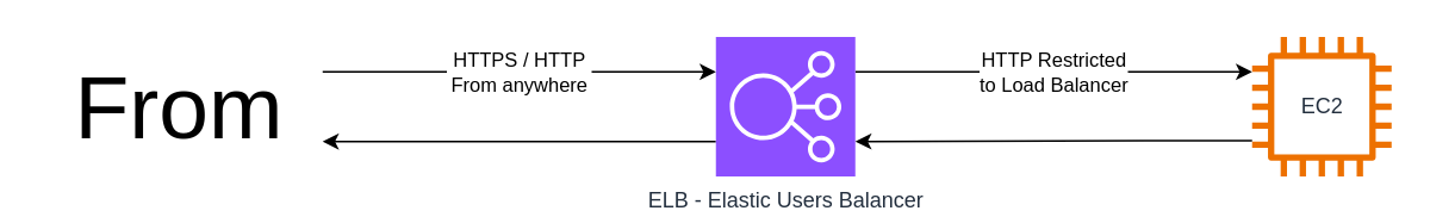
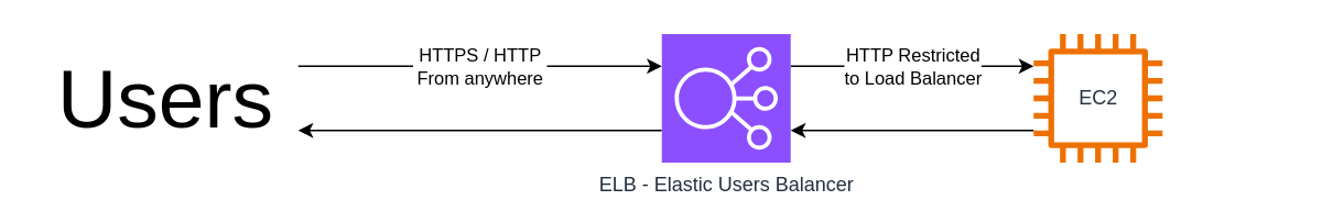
- <mxCell id="2" value="From" style="text;html=1;align=center;verticalAlign=middle;whiteSpace=wrap;rounded=0;fontSize=50;" parent="1" vertex="1"><mxGeometry x="20" y="20" width="160" height="78" as="geometry" /></mxCell>
+ <mxCell id="2" value="Users" style="text;html=1;align=center;verticalAlign=middle;whiteSpace=wrap;rounded=0;fontSize=50;" parent="1" vertex="1"><mxGeometry x="20" y="20" width="160" height="78" as="geometry" /></mxCell>
- <mxCell id="7" value="EC2" style="sketch=0;outlineConnect=0;fontColor=#232F3E;gradientColor=none;fillColor=#ED7100;strokeColor=none;dashed=0;verticalLabelPosition=middle;verticalAlign=middle;align=center;html=1;fontSize=12;fontStyle=0;aspect=fixed;pointerEvents=1;shape=mxgraph.aws4.instance2;labelPosition=center;" parent="1" vertex="1"><mxGeometry x="700" y="20" width="78" height="78" as="geometry" /></mxCell>
+ <mxCell id="7" value="EC2" style="sketch=0;outlineConnect=0;fontColor=#232F3E;gradientColor=none;fillColor=#ED7100;strokeColor=none;dashed=0;verticalLabelPosition=middle;verticalAlign=middle;align=center;html=1;fontSize=12;fontStyle=0;aspect=fixed;pointerEvents=1;shape=mxgraph.aws4.instance2;labelPosition=center;" parent="1" vertex="1"><mxGeometry x="625" y="20" width="78" height="78" as="geometry" /></mxCell>
